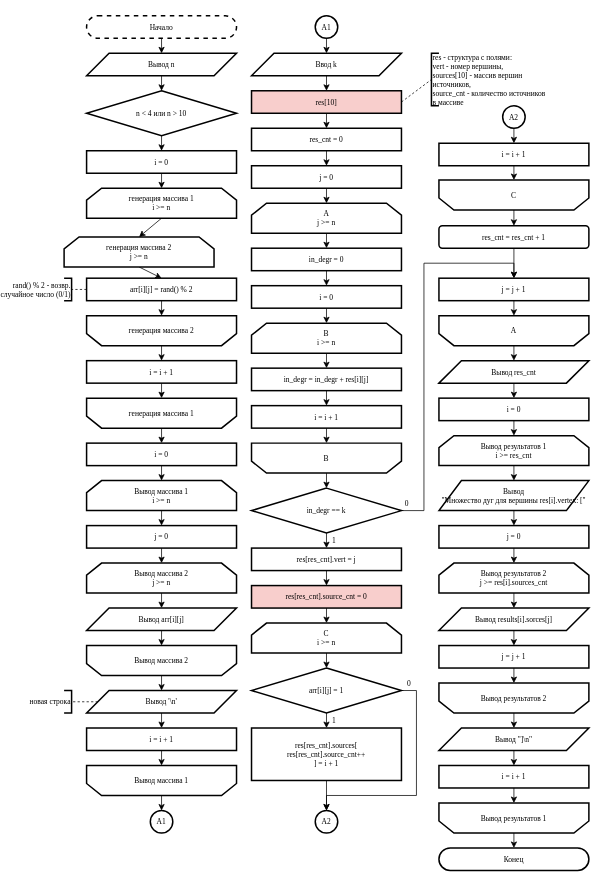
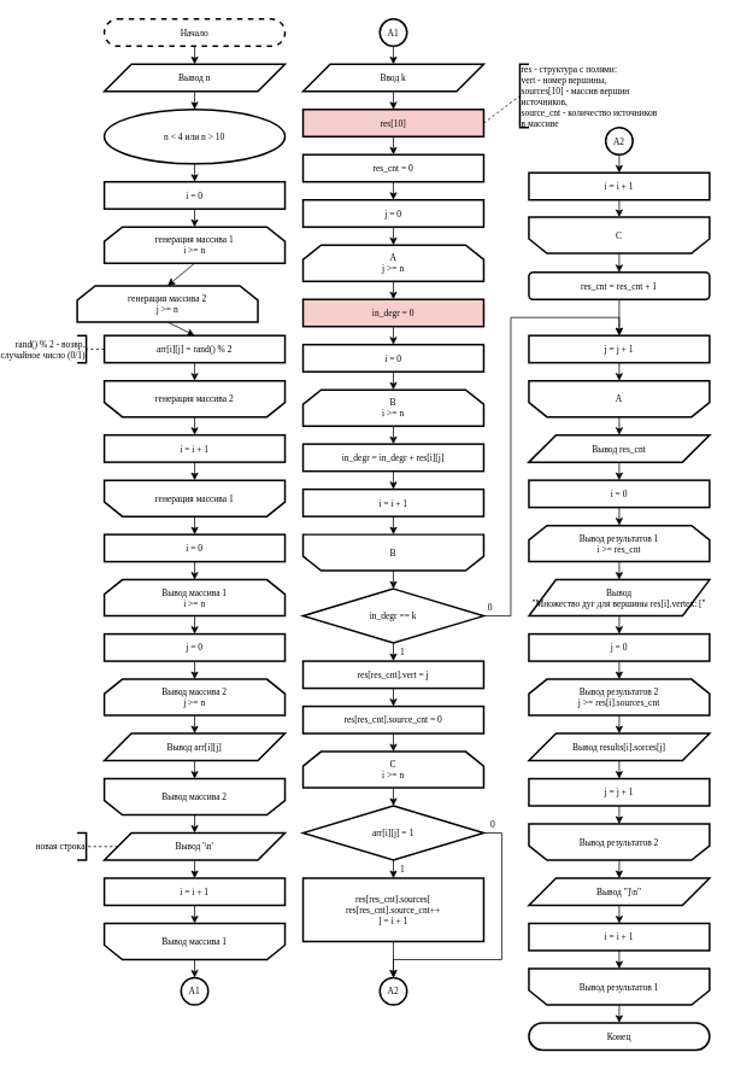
- <mxCell id="8" value="n &amp;lt; 4 или n &amp;gt; 10" style="rhombus;whiteSpace=wrap;html=1;strokeWidth=2;fontFamily=JetBrainsMono Nerd Font;fontSize=10;" parent="1" vertex="1"><mxGeometry x="50" y="120" width="200" height="60" as="geometry" /></mxCell>
+ <mxCell id="8" value="n &amp;lt; 4 или n &amp;gt; 10" style="ellipse;whiteSpace=wrap;html=1;strokeWidth=2;fontFamily=JetBrainsMono Nerd Font;fontSize=10;" parent="1" vertex="1"><mxGeometry x="50" y="120" width="200" height="60" as="geometry" /></mxCell>
- <mxCell id="53" value="in_degr = 0" style="rounded=0;whiteSpace=wrap;html=1;strokeWidth=2;fontFamily=JetBrainsMono Nerd Font;fontSize=10;" parent="1" vertex="1"><mxGeometry x="270" y="330" width="200" height="30" as="geometry" /></mxCell>
+ <mxCell id="53" value="in_degr = 0" style="rounded=0;whiteSpace=wrap;html=1;strokeWidth=2;fontFamily=JetBrainsMono Nerd Font;fontSize=10;fillColor=#f8cecc;" parent="1" vertex="1"><mxGeometry x="270" y="330" width="200" height="30" as="geometry" /></mxCell>
- <mxCell id="72" value="res[res_cnt].source_cnt = 0" style="rounded=0;whiteSpace=wrap;html=1;strokeWidth=2;fontFamily=JetBrainsMono Nerd Font;fontSize=10;fillColor=#f8cecc;" parent="1" vertex="1"><mxGeometry x="270" y="780" width="200" height="30" as="geometry" /></mxCell>
+ <mxCell id="72" value="res[res_cnt].source_cnt = 0" style="rounded=0;whiteSpace=wrap;html=1;strokeWidth=2;fontFamily=JetBrainsMono Nerd Font;fontSize=10;" parent="1" vertex="1"><mxGeometry x="270" y="780" width="200" height="30" as="geometry" /></mxCell>
